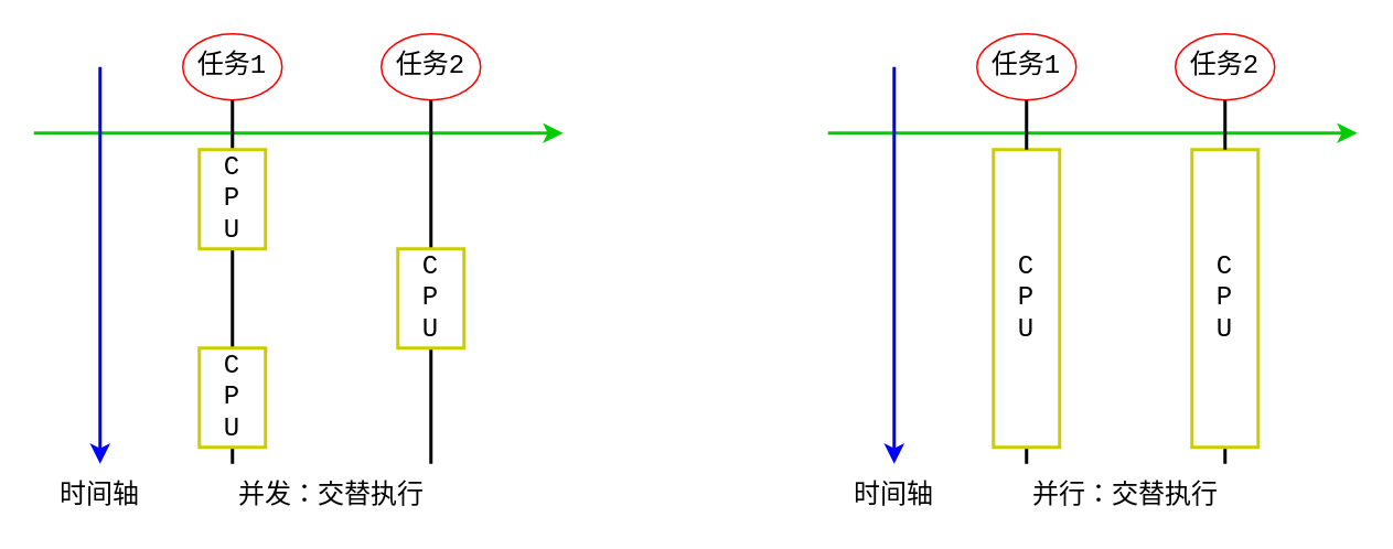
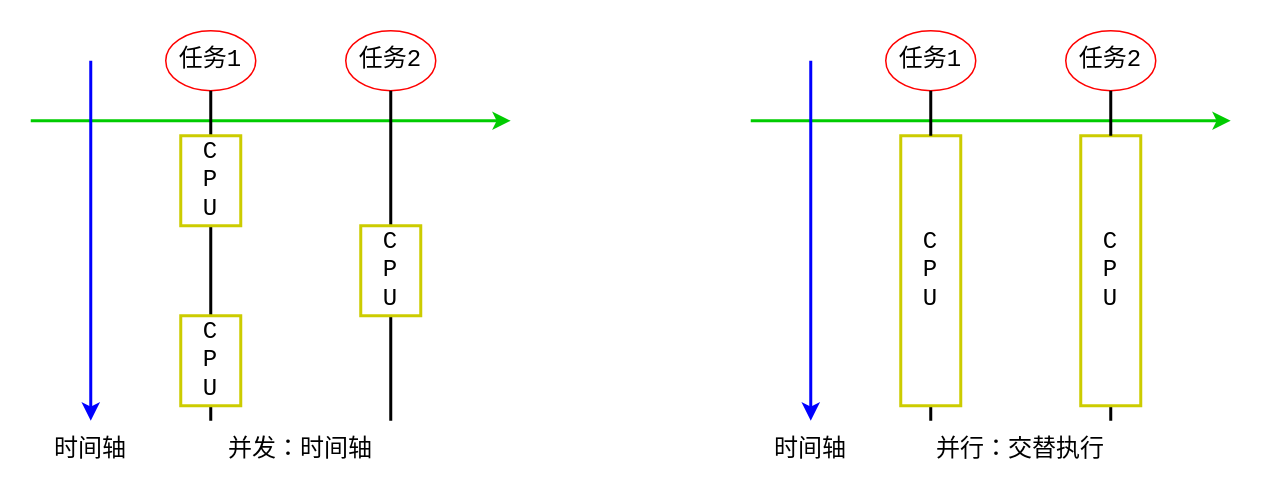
- <mxCell id="23" value="并发：交替执行" style="text;html=1;strokeColor=none;fillColor=none;align=center;verticalAlign=middle;whiteSpace=wrap;rounded=0;fontFamily=Courier New;fontSize=16;" vertex="1" parent="1"><mxGeometry x="140" y="290" width="120" height="20" as="geometry" /></mxCell>
+ <mxCell id="23" value="并发：时间轴" style="text;html=1;strokeColor=none;fillColor=none;align=center;verticalAlign=middle;whiteSpace=wrap;rounded=0;fontFamily=Courier New;fontSize=16;" vertex="1" parent="1"><mxGeometry x="140" y="290" width="120" height="20" as="geometry" /></mxCell>
